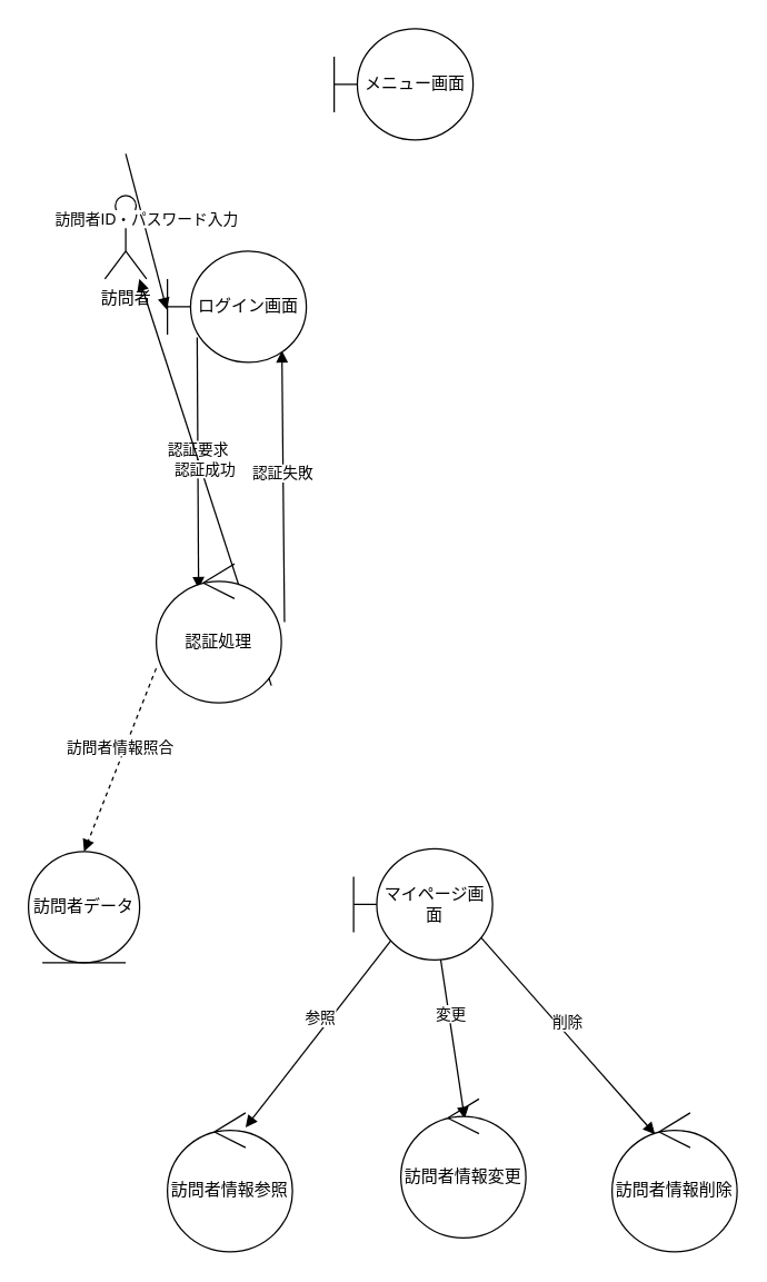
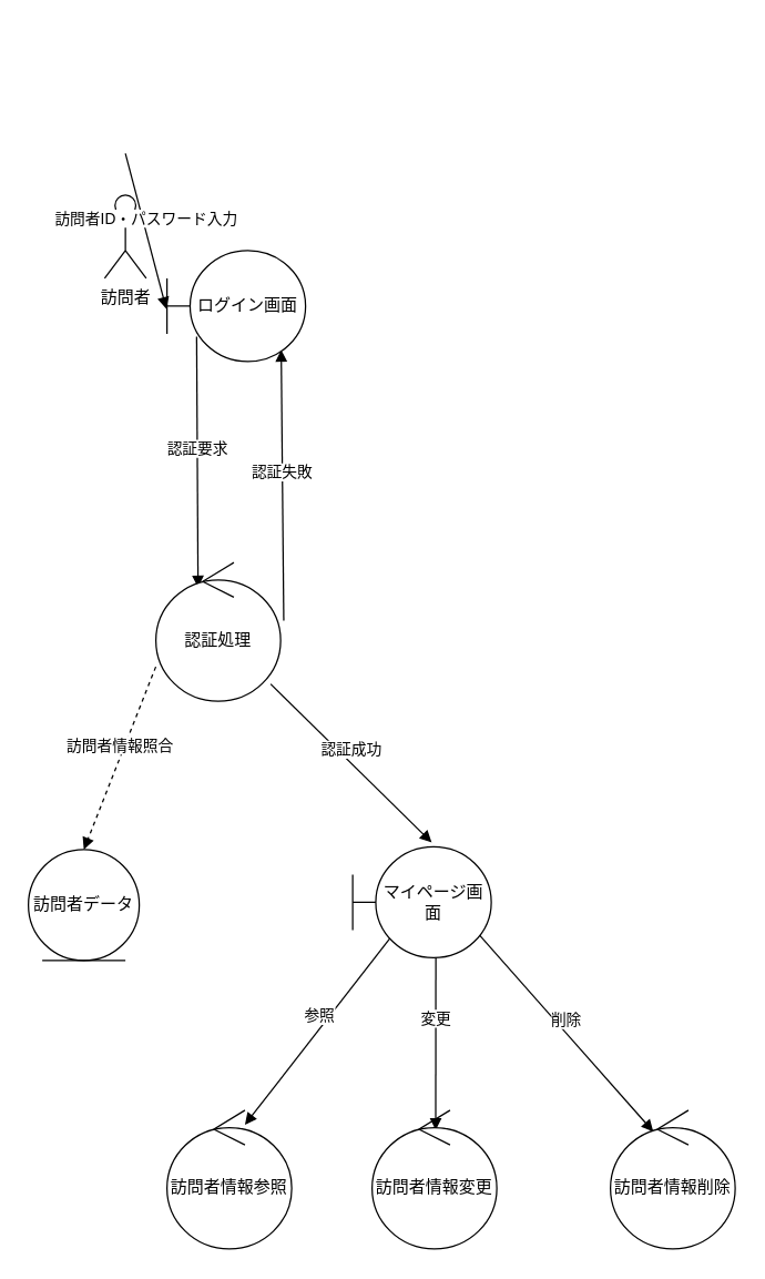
- <mxCell id="11" value="メニュー画面" style="shape=umlBoundary;whiteSpace=wrap;html=1;" vertex="1" parent="1"><mxGeometry x="240" y="20" width="100" height="80" as="geometry" /></mxCell>
- <mxCell id="7" value="認証成功" style="html=1;verticalAlign=bottom;endArrow=block;curved=0;rounded=0;exitX=0.92;exitY=0.876;exitDx=0;exitDy=0;exitPerimeter=0;" parent="1" source="13" target="2" edge="1"><mxGeometry width="80" relative="1" as="geometry"><mxPoint x="186.4" y="480.24" as="sourcePoint" /><mxPoint x="314" y="612" as="targetPoint" /></mxGeometry></mxCell>
+ <mxCell id="7" value="認証成功" style="html=1;verticalAlign=bottom;endArrow=block;curved=0;rounded=0;entryX=0.57;entryY=-0.039;entryDx=0;entryDy=0;exitX=0.92;exitY=0.876;exitDx=0;exitDy=0;exitPerimeter=0;entryPerimeter=0;" parent="1" source="13" target="15" edge="1"><mxGeometry width="80" relative="1" as="geometry"><mxPoint x="186.4" y="480.24" as="sourcePoint" /><mxPoint x="314" y="612" as="targetPoint" /></mxGeometry></mxCell>
- <mxCell id="17" value="訪問者情報変更" style="ellipse;shape=umlControl;whiteSpace=wrap;html=1;" vertex="1" parent="1"><mxGeometry x="288" y="790" width="90" height="100" as="geometry" /></mxCell>
+ <mxCell id="17" value="訪問者情報変更" style="ellipse;shape=umlControl;whiteSpace=wrap;html=1;" vertex="1" parent="1"><mxGeometry x="268" y="800" width="90" height="100" as="geometry" /></mxCell>
